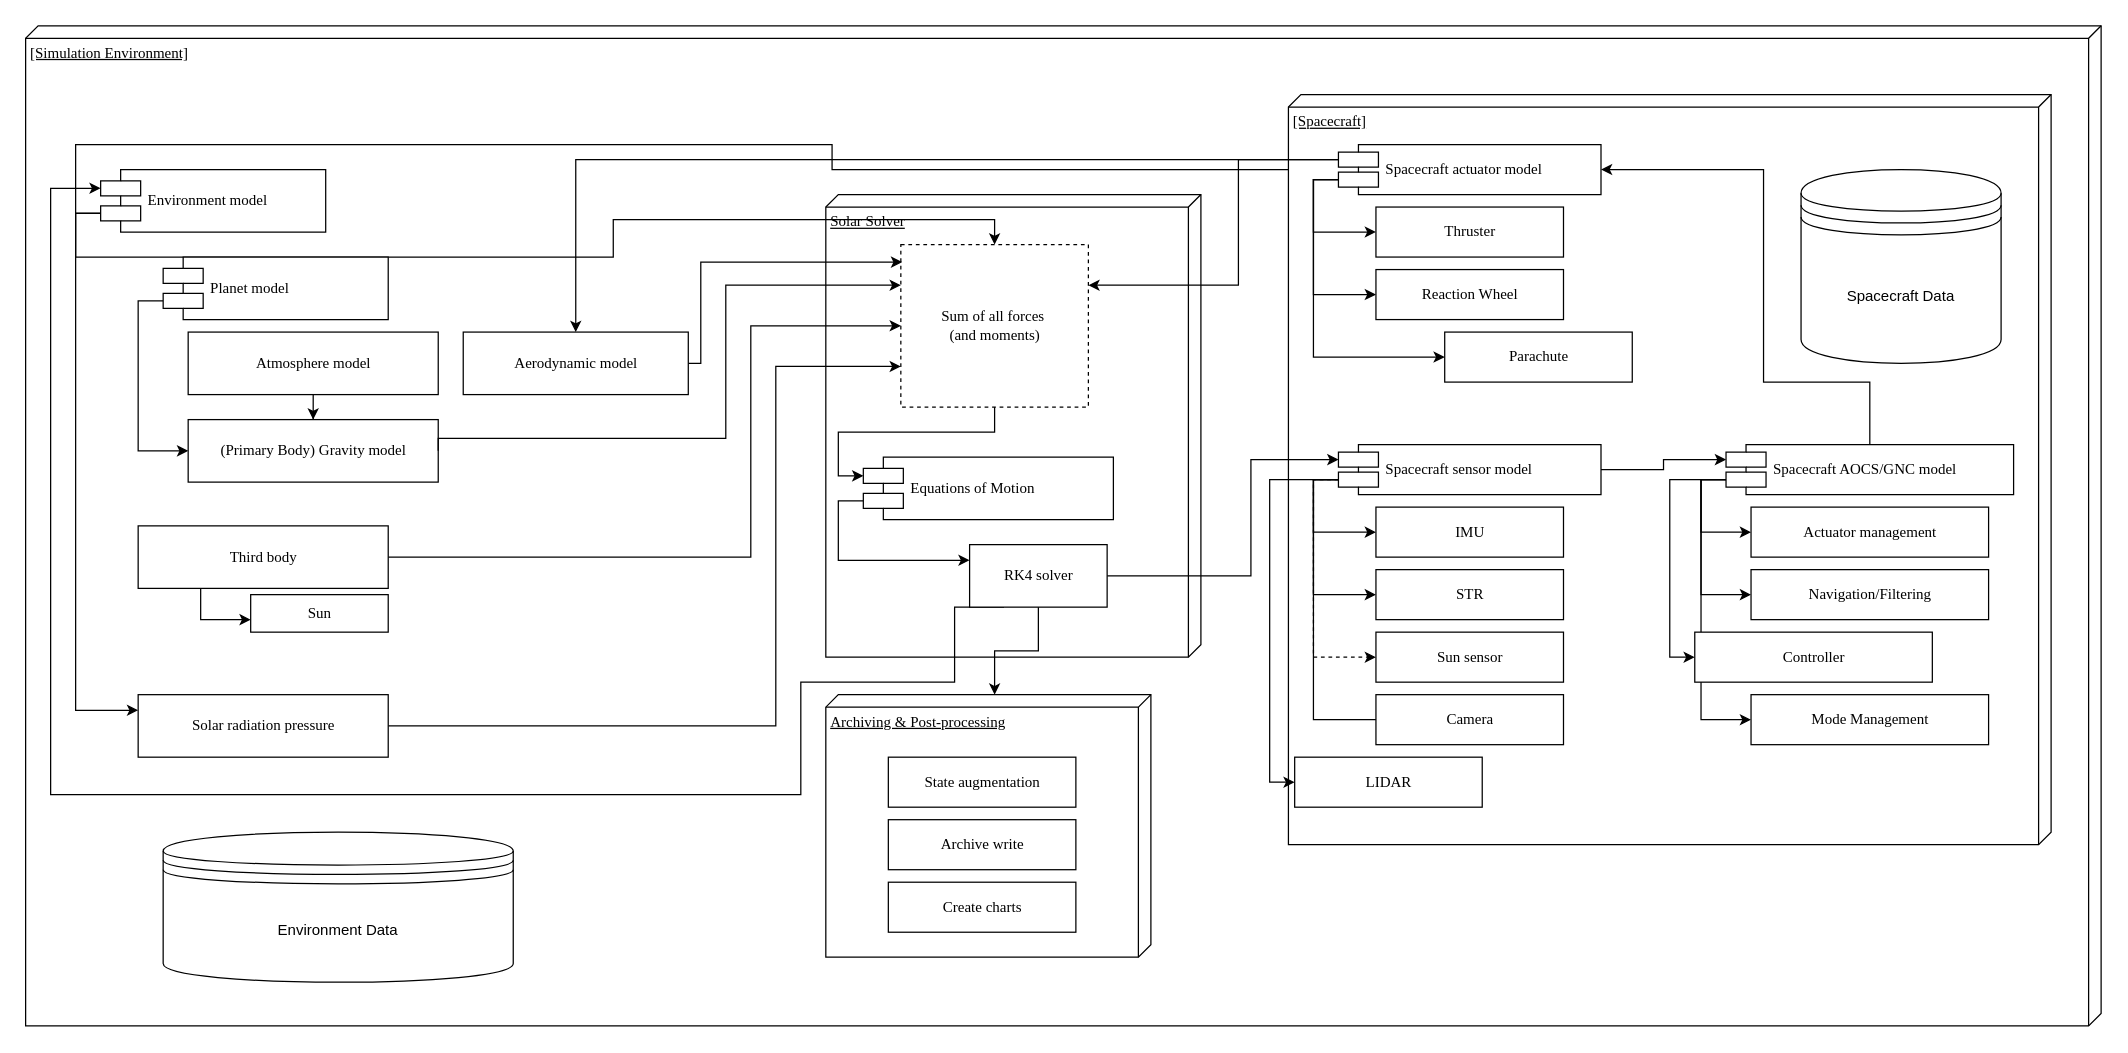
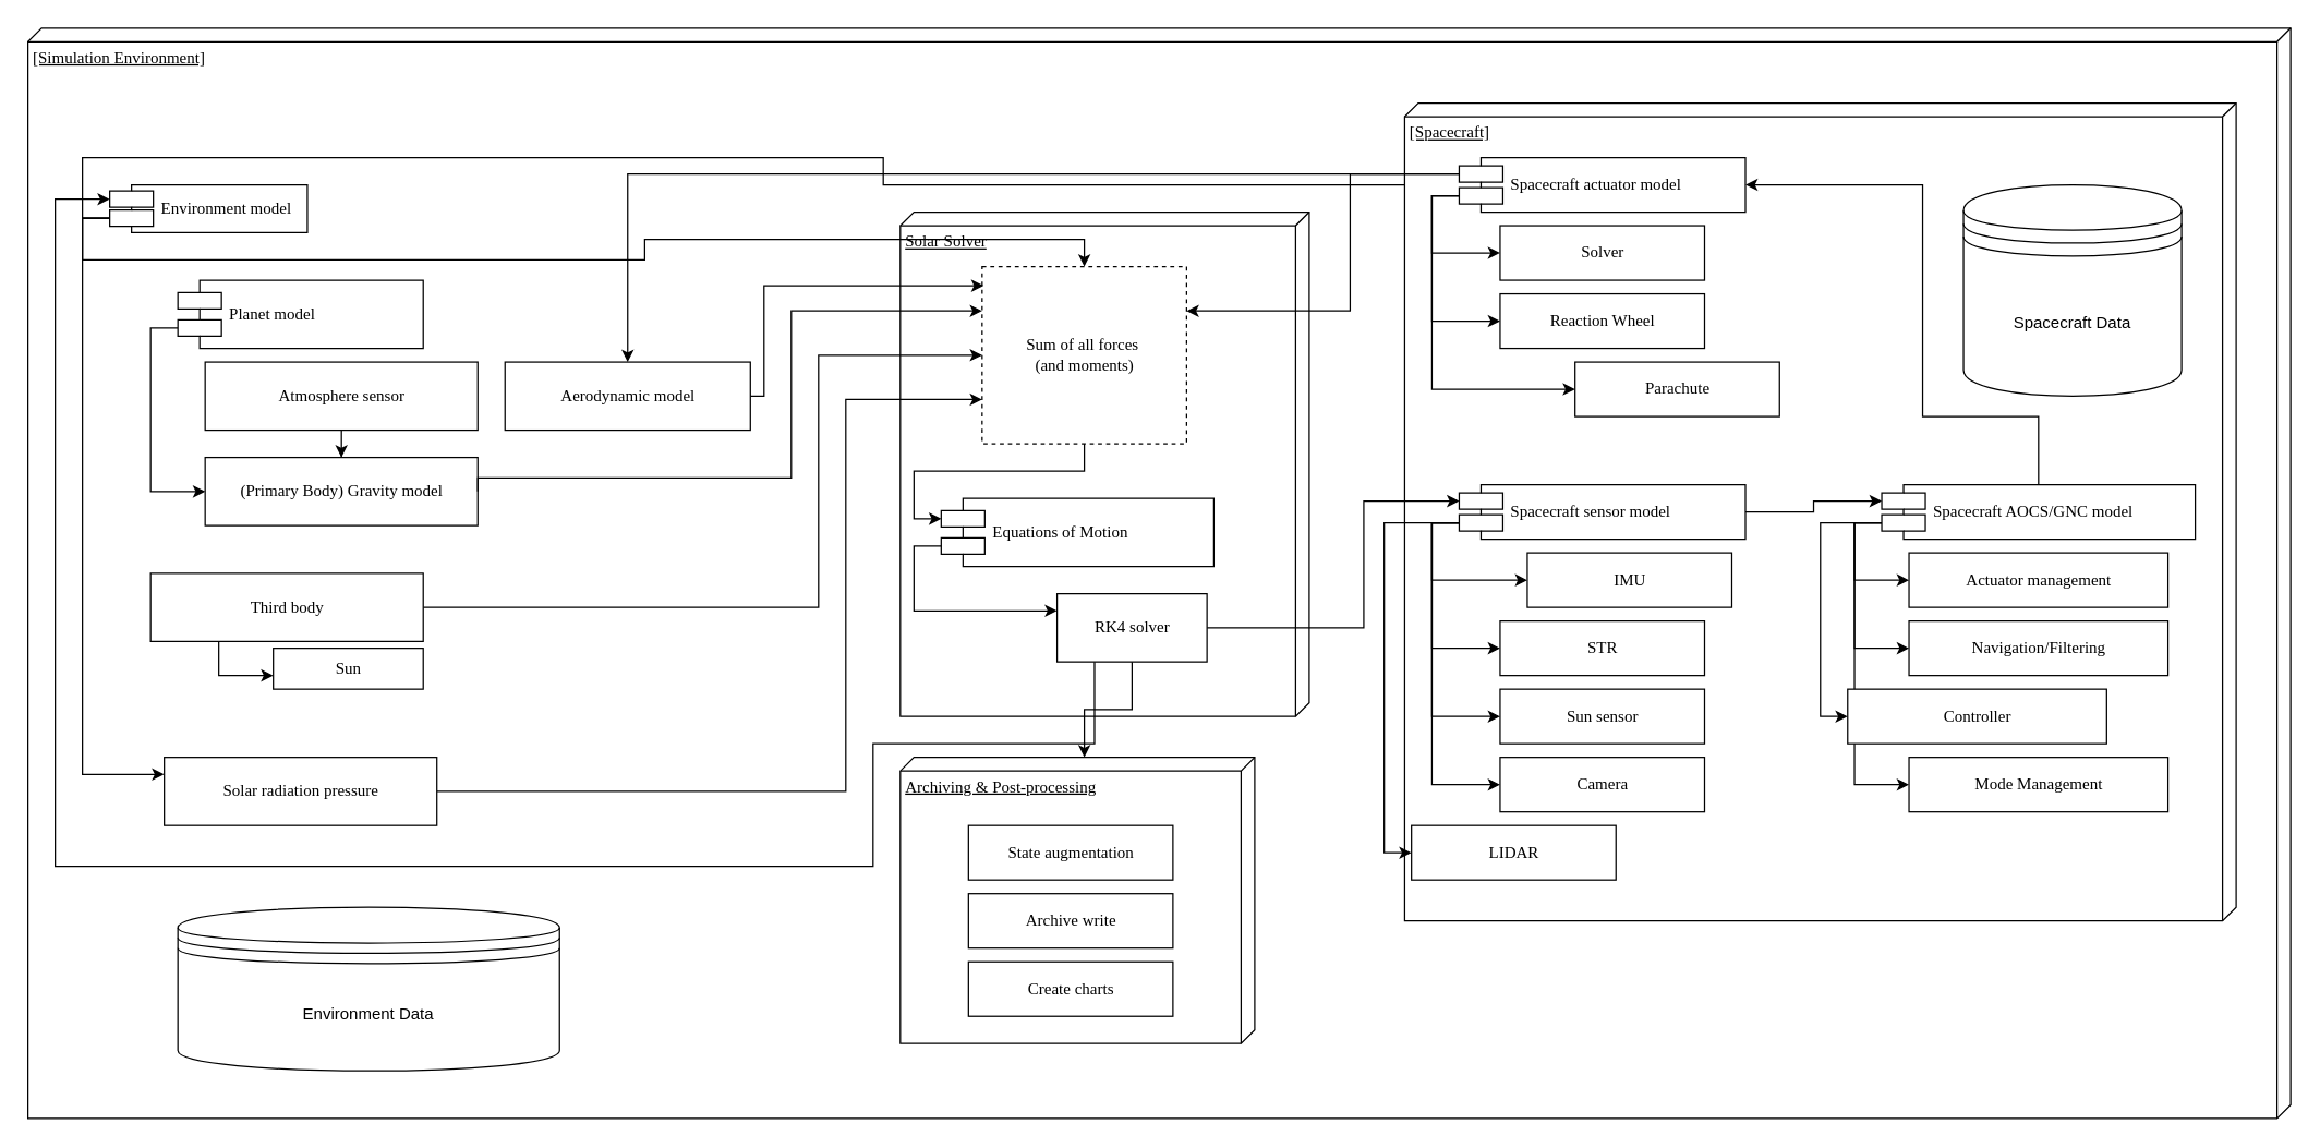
- <mxCell id="8" value="Environment model" style="shape=component;align=left;spacingLeft=36;rounded=0;shadow=0;comic=0;labelBackgroundColor=none;strokeWidth=1;fontFamily=Verdana;fontSize=12;html=1;" parent="1" vertex="1"><mxGeometry x="80" y="135" width="180" height="50" as="geometry" /></mxCell>
+ <mxCell id="8" value="Environment model" style="shape=component;align=left;spacingLeft=36;rounded=0;shadow=0;comic=0;labelBackgroundColor=none;strokeWidth=1;fontFamily=Verdana;fontSize=12;html=1;" parent="1" vertex="1"><mxGeometry x="80" y="135" width="145" height="35" as="geometry" /></mxCell>
- <mxCell id="17" value="Thruster" style="html=1;rounded=0;shadow=0;comic=0;labelBackgroundColor=none;strokeWidth=1;fontFamily=Verdana;fontSize=12;align=center;" parent="11" vertex="1"><mxGeometry x="70" y="90" width="150" height="40" as="geometry" /></mxCell>
+ <mxCell id="17" value="Solver" style="html=1;rounded=0;shadow=0;comic=0;labelBackgroundColor=none;strokeWidth=1;fontFamily=Verdana;fontSize=12;align=center;" parent="11" vertex="1"><mxGeometry x="70" y="90" width="150" height="40" as="geometry" /></mxCell>
- <mxCell id="55" value="Atmosphere model" style="html=1;rounded=0;shadow=0;comic=0;labelBackgroundColor=none;strokeWidth=1;fontFamily=Verdana;fontSize=12;align=center;" vertex="1" parent="1"><mxGeometry x="150" y="265" width="200" height="50" as="geometry" /></mxCell>
+ <mxCell id="55" value="Atmosphere sensor" style="html=1;rounded=0;shadow=0;comic=0;labelBackgroundColor=none;strokeWidth=1;fontFamily=Verdana;fontSize=12;align=center;" vertex="1" parent="1"><mxGeometry x="150" y="265" width="200" height="50" as="geometry" /></mxCell>
- <mxCell id="32" value="IMU" style="html=1;rounded=0;shadow=0;comic=0;labelBackgroundColor=none;strokeWidth=1;fontFamily=Verdana;fontSize=12;align=center;" vertex="1" parent="11"><mxGeometry x="70" y="330" width="150" height="40" as="geometry" /></mxCell>
+ <mxCell id="32" value="IMU" style="html=1;rounded=0;shadow=0;comic=0;labelBackgroundColor=none;strokeWidth=1;fontFamily=Verdana;fontSize=12;align=center;" vertex="1" parent="11"><mxGeometry x="90" y="330" width="150" height="40" as="geometry" /></mxCell>
- <mxCell id="20" style="edgeStyle=orthogonalEdgeStyle;rounded=0;orthogonalLoop=1;jettySize=auto;html=1;exitX=0;exitY=0.7;exitDx=0;exitDy=0;entryX=0;entryY=0.5;entryDx=0;entryDy=0;dashed=1;" edge="1" parent="11" source="24" target="34"><mxGeometry relative="1" as="geometry" /></mxCell>
+ <mxCell id="20" style="edgeStyle=orthogonalEdgeStyle;rounded=0;orthogonalLoop=1;jettySize=auto;html=1;exitX=0;exitY=0.7;exitDx=0;exitDy=0;entryX=0;entryY=0.5;entryDx=0;entryDy=0;" edge="1" parent="11" source="24" target="34"><mxGeometry relative="1" as="geometry" /></mxCell>
- <mxCell id="21" style="edgeStyle=orthogonalEdgeStyle;rounded=0;orthogonalLoop=1;jettySize=auto;html=1;exitX=0;exitY=0.7;exitDx=0;exitDy=0;entryX=0;entryY=0.5;entryDx=0;entryDy=0;endArrow=none;" edge="1" parent="11" source="24" target="39"><mxGeometry relative="1" as="geometry" /></mxCell>
+ <mxCell id="21" style="edgeStyle=orthogonalEdgeStyle;rounded=0;orthogonalLoop=1;jettySize=auto;html=1;exitX=0;exitY=0.7;exitDx=0;exitDy=0;entryX=0;entryY=0.5;entryDx=0;entryDy=0;" edge="1" parent="11" source="24" target="39"><mxGeometry relative="1" as="geometry" /></mxCell>
- <mxCell id="64" value="Solar radiation pressure" style="html=1;rounded=0;shadow=0;comic=0;labelBackgroundColor=none;strokeWidth=1;fontFamily=Verdana;fontSize=12;align=center;" vertex="1" parent="1"><mxGeometry x="110" y="555" width="200" height="50" as="geometry" /></mxCell>
+ <mxCell id="64" value="Solar radiation pressure" style="html=1;rounded=0;shadow=0;comic=0;labelBackgroundColor=none;strokeWidth=1;fontFamily=Verdana;fontSize=12;align=center;" vertex="1" parent="1"><mxGeometry x="120" y="555" width="200" height="50" as="geometry" /></mxCell>
